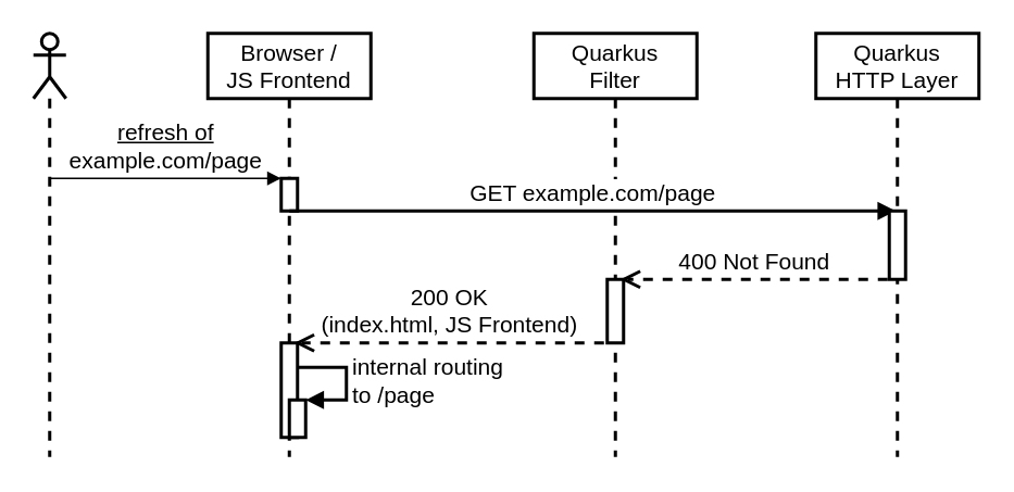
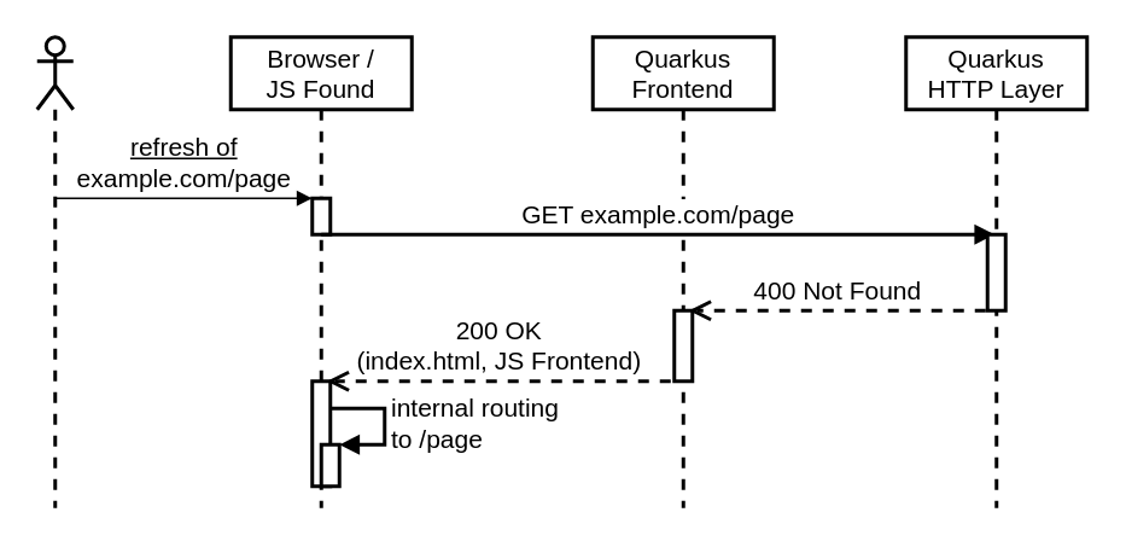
- <mxCell id="2" value="Browser / &lt;br&gt;JS Frontend" style="shape=umlLifeline;perimeter=lifelinePerimeter;whiteSpace=wrap;html=1;container=1;collapsible=0;recursiveResize=0;outlineConnect=0;fontSize=14;strokeWidth=2;" parent="1" vertex="1"><mxGeometry x="127" y="20" width="100" height="260" as="geometry" /></mxCell>
+ <mxCell id="2" value="Browser / &lt;br&gt;JS Found" style="shape=umlLifeline;perimeter=lifelinePerimeter;whiteSpace=wrap;html=1;container=1;collapsible=0;recursiveResize=0;outlineConnect=0;fontSize=14;strokeWidth=2;" parent="1" vertex="1"><mxGeometry x="127" y="20" width="100" height="260" as="geometry" /></mxCell>
- <mxCell id="6" value="Quarkus&lt;br&gt;Filter" style="shape=umlLifeline;perimeter=lifelinePerimeter;whiteSpace=wrap;html=1;container=1;collapsible=0;recursiveResize=0;outlineConnect=0;fontSize=14;strokeWidth=2;" parent="1" vertex="1"><mxGeometry x="327" y="20" width="100" height="260" as="geometry" /></mxCell>
+ <mxCell id="6" value="Quarkus&lt;br&gt;Frontend" style="shape=umlLifeline;perimeter=lifelinePerimeter;whiteSpace=wrap;html=1;container=1;collapsible=0;recursiveResize=0;outlineConnect=0;fontSize=14;strokeWidth=2;" parent="1" vertex="1"><mxGeometry x="327" y="20" width="100" height="260" as="geometry" /></mxCell>
